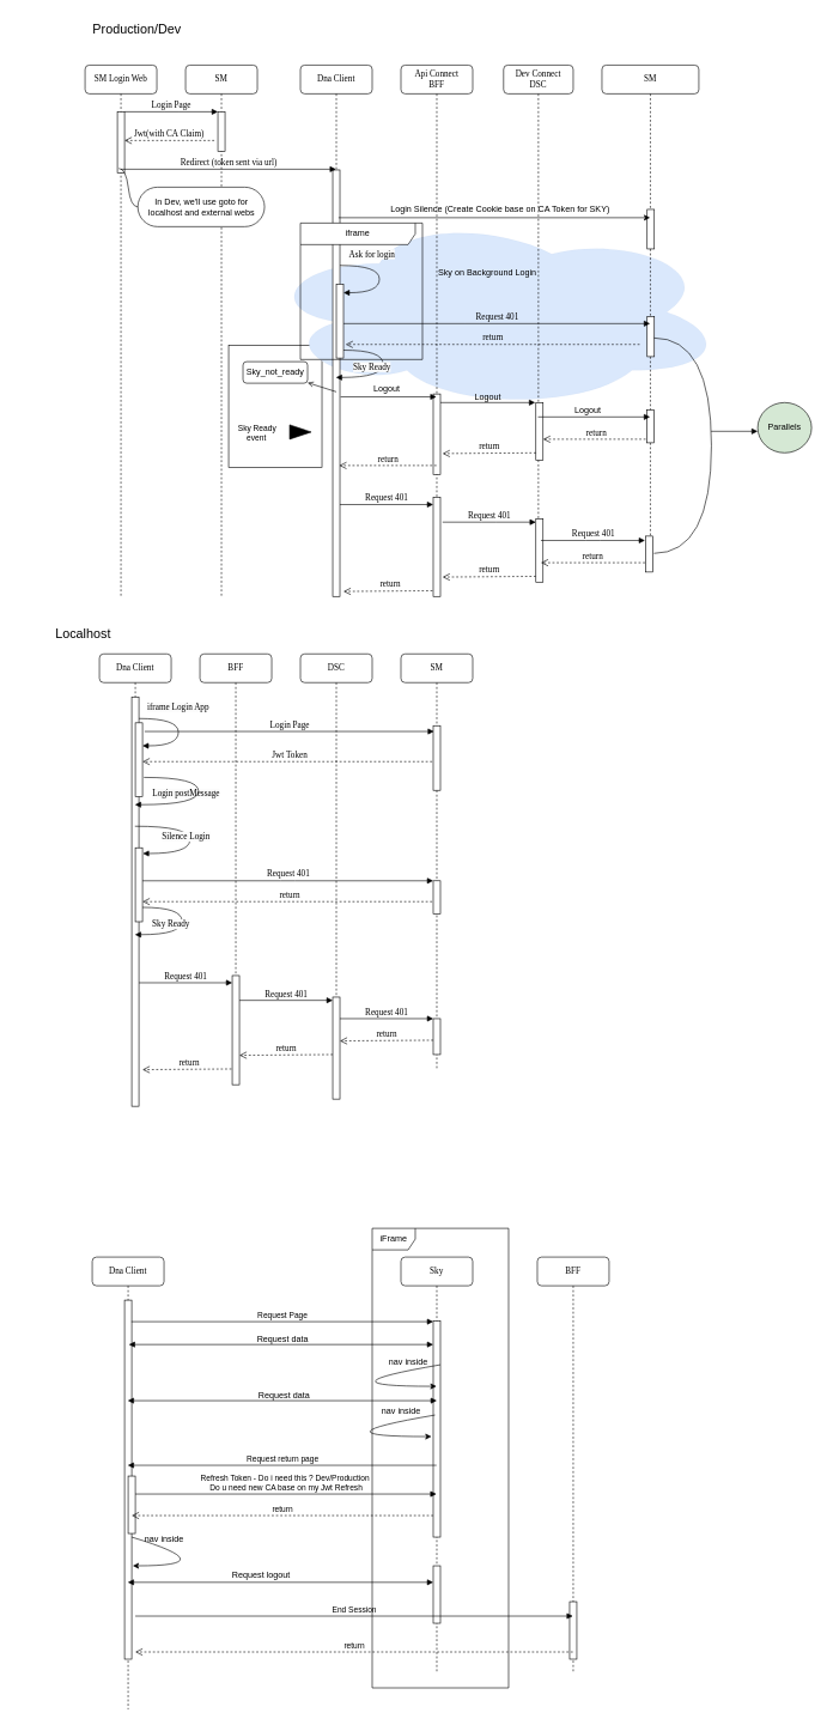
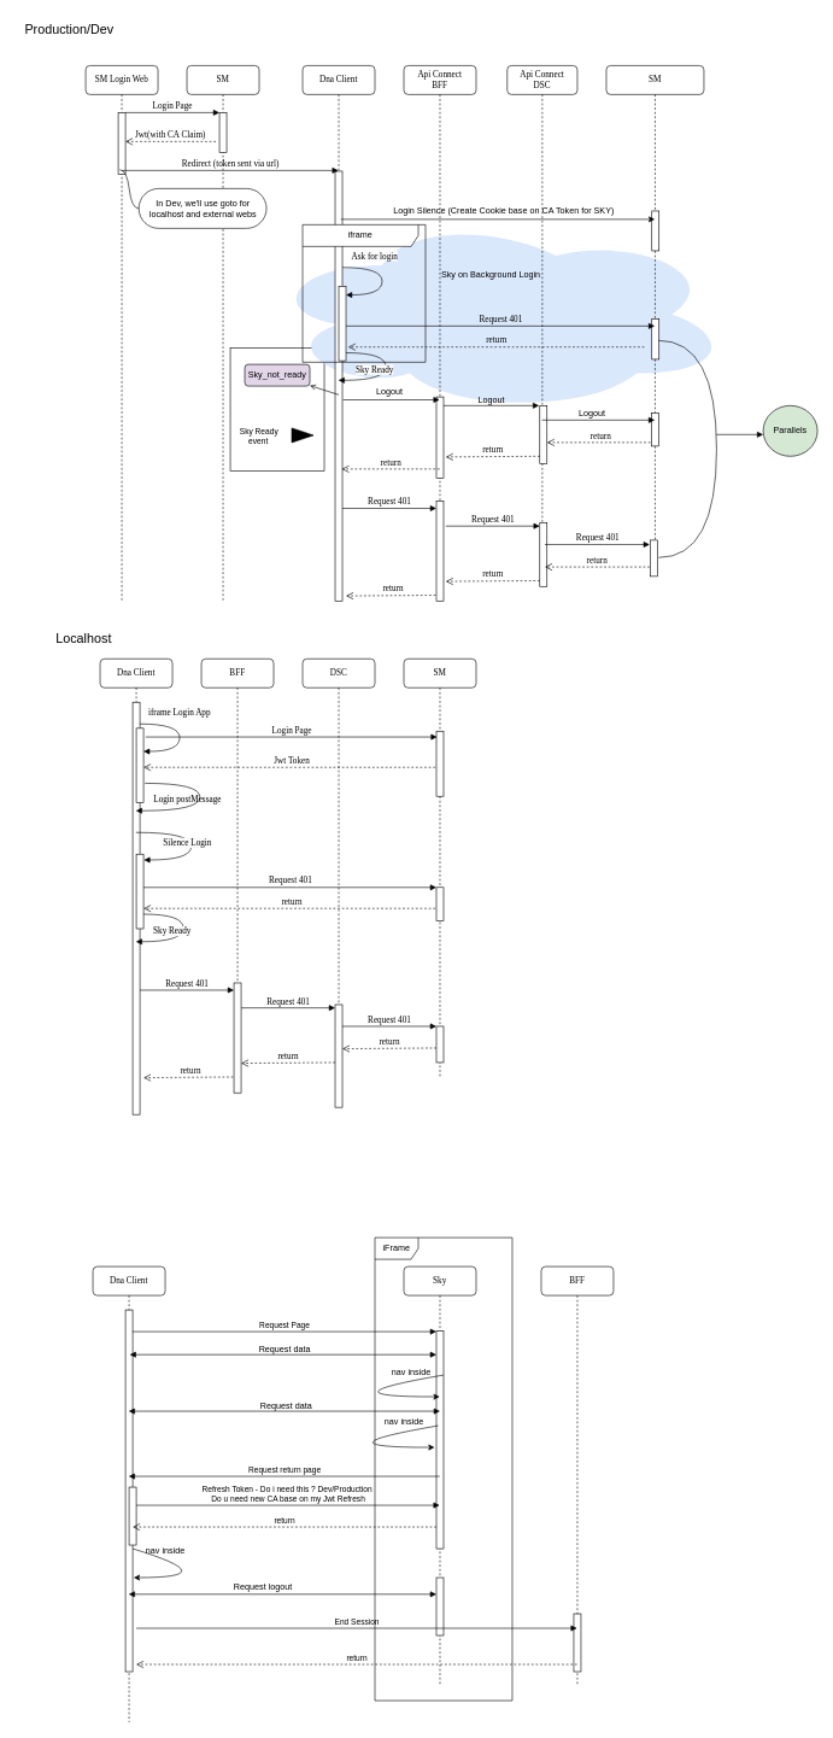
- <mxCell id="107" value="&lt;font style=&quot;font-size: 18px;&quot;&gt;Production/Dev&lt;/font&gt;" style="text;html=1;align=center;verticalAlign=middle;resizable=0;points=[];autosize=1;strokeColor=none;fillColor=none;" parent="1" vertex="1"><mxGeometry x="115" y="20" width="150" height="40" as="geometry" /></mxCell>
+ <mxCell id="107" value="&lt;font style=&quot;font-size: 18px;&quot;&gt;Production/Dev&lt;/font&gt;" style="text;html=1;align=center;verticalAlign=middle;resizable=0;points=[];autosize=1;strokeColor=none;fillColor=none;" parent="1" vertex="1"><mxGeometry x="20" y="20" width="150" height="40" as="geometry" /></mxCell>
- <mxCell id="25" value="Dev Connect&lt;div&gt;DSC&lt;/div&gt;" style="shape=umlLifeline;perimeter=lifelinePerimeter;whiteSpace=wrap;html=1;container=1;collapsible=0;recursiveResize=0;outlineConnect=0;rounded=1;shadow=0;comic=0;labelBackgroundColor=none;strokeWidth=1;fontFamily=Verdana;fontSize=12;align=center;" parent="1" vertex="1"><mxGeometry x="701" y="90" width="97" height="670" as="geometry" /></mxCell>
+ <mxCell id="25" value="Api Connect&lt;div&gt;DSC&lt;/div&gt;" style="shape=umlLifeline;perimeter=lifelinePerimeter;whiteSpace=wrap;html=1;container=1;collapsible=0;recursiveResize=0;outlineConnect=0;rounded=1;shadow=0;comic=0;labelBackgroundColor=none;strokeWidth=1;fontFamily=Verdana;fontSize=12;align=center;" parent="1" vertex="1"><mxGeometry x="701" y="90" width="97" height="670" as="geometry" /></mxCell>
- <mxCell id="16" value="Sky_not_ready" style="html=1;rounded=1;absoluteArcSize=1;arcSize=10;whiteSpace=wrap;" parent="6" vertex="1"><mxGeometry x="-80" y="413" width="90" height="30" as="geometry" /></mxCell>
+ <mxCell id="16" value="Sky_not_ready" style="html=1;rounded=1;absoluteArcSize=1;arcSize=10;whiteSpace=wrap;fillColor=#e1d5e7;" parent="6" vertex="1"><mxGeometry x="-80" y="413" width="90" height="30" as="geometry" /></mxCell>
